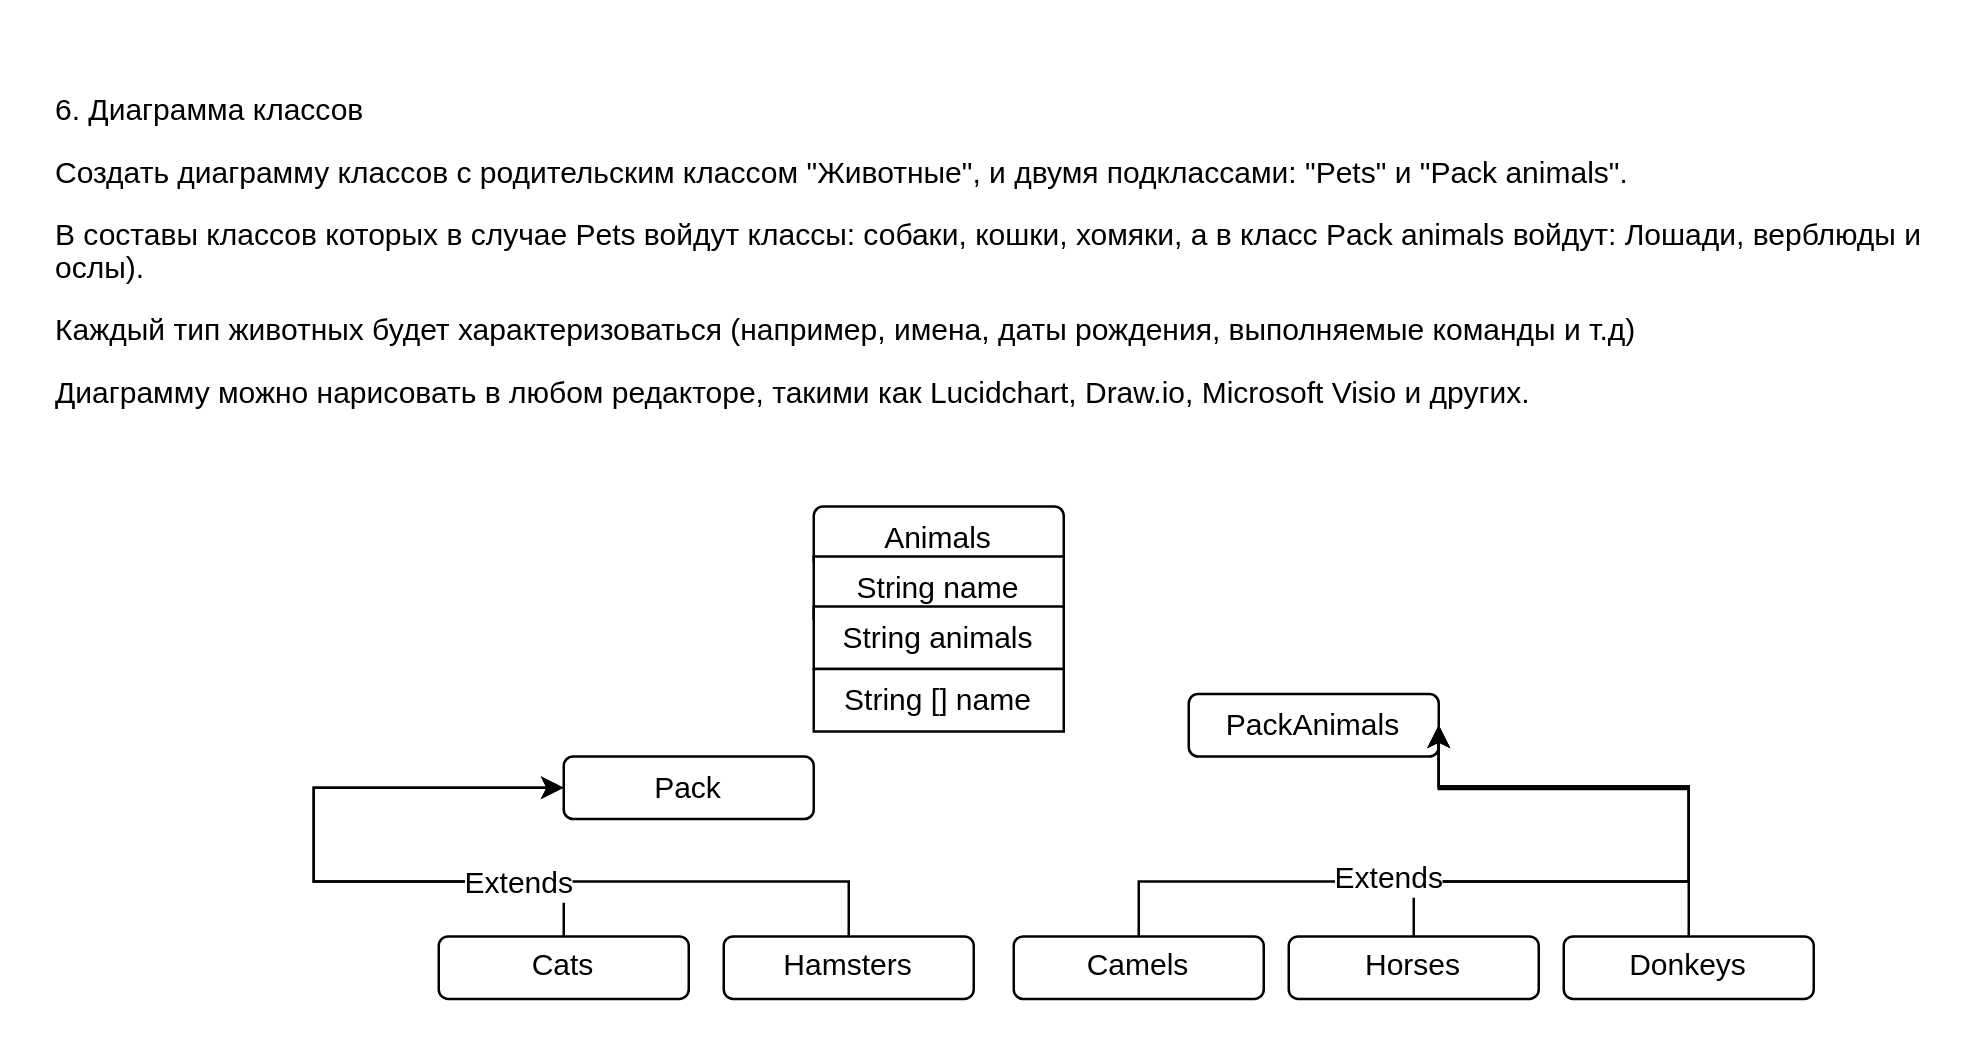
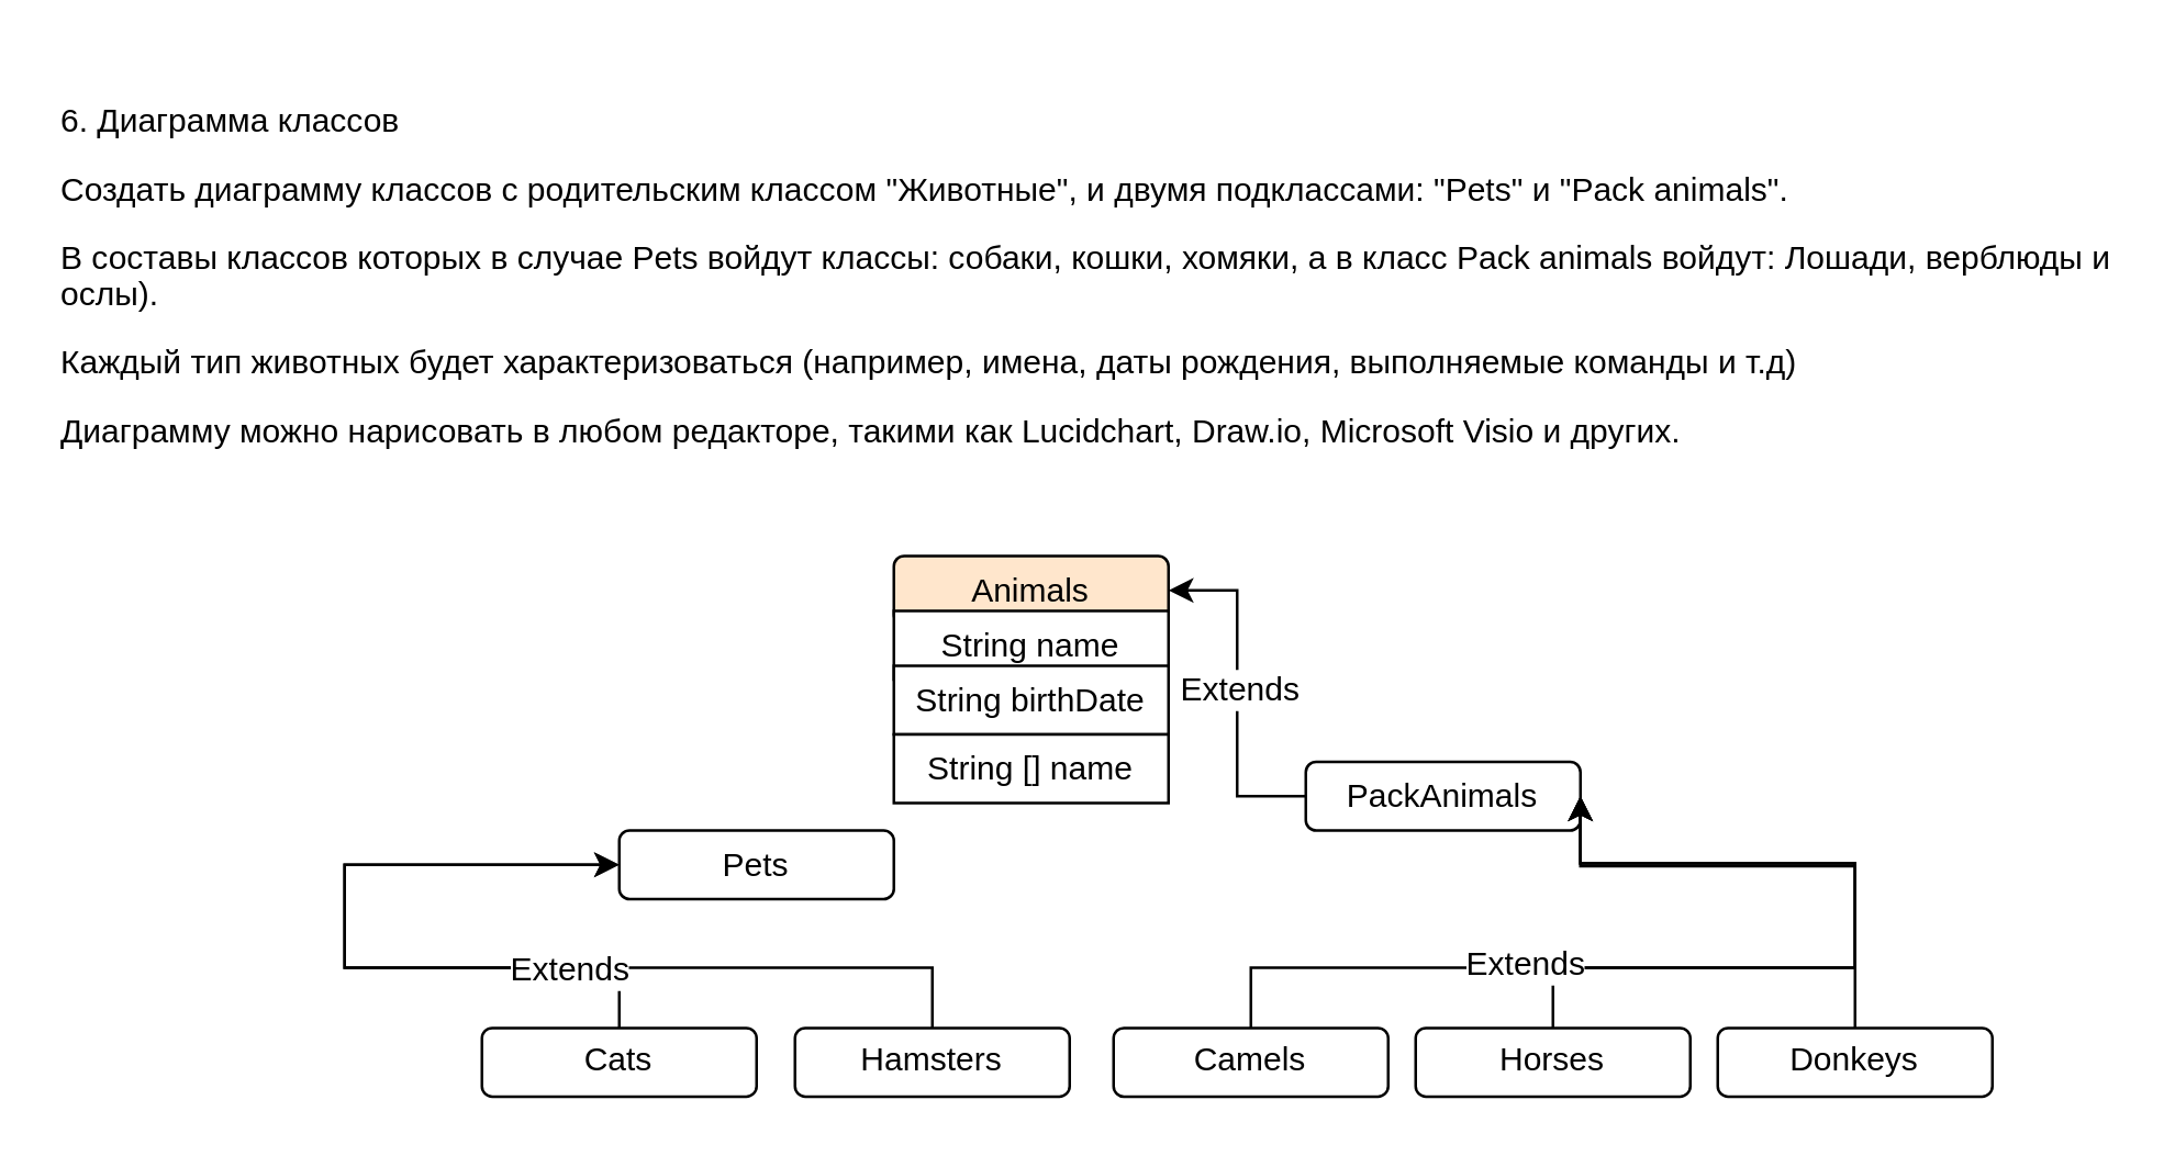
- <mxCell id="2" value="Animals" style="rounded=1;whiteSpace=wrap;html=1;fontSize=12;" parent="1" vertex="1"><mxGeometry x="325" y="202" width="100" height="25" as="geometry" /></mxCell>
+ <mxCell id="2" value="Animals" style="rounded=1;whiteSpace=wrap;html=1;fontSize=12;fillColor=#ffe6cc;" parent="1" vertex="1"><mxGeometry x="325" y="202" width="100" height="25" as="geometry" /></mxCell>
- <mxCell id="21" value="String animals" style="rounded=0;whiteSpace=wrap;html=1;fontSize=12;" parent="1" vertex="1"><mxGeometry x="325" y="242" width="100" height="25" as="geometry" /></mxCell>
+ <mxCell id="21" value="String birthDate" style="rounded=0;whiteSpace=wrap;html=1;fontSize=12;" parent="1" vertex="1"><mxGeometry x="325" y="242" width="100" height="25" as="geometry" /></mxCell>
+ <mxCell id="3" style="edgeStyle=orthogonalEdgeStyle;rounded=0;orthogonalLoop=1;jettySize=auto;html=1;entryX=1;entryY=0.5;entryDx=0;entryDy=0;fontSize=12;" parent="1" source="6" target="2" edge="1"><mxGeometry relative="1" as="geometry" /></mxCell>
+ <mxCell id="4" value="Extends" style="edgeLabel;html=1;align=center;verticalAlign=middle;resizable=0;points=[];fontSize=12;" parent="3" vertex="1" connectable="0"><mxGeometry x="0.031" relative="1" as="geometry"><mxPoint as="offset" /></mxGeometry></mxCell>
- <mxCell id="7" value="Pack" style="rounded=1;whiteSpace=wrap;html=1;fontSize=12;" parent="1" vertex="1"><mxGeometry x="225" y="302" width="100" height="25" as="geometry" /></mxCell>
+ <mxCell id="7" value="Pets" style="rounded=1;whiteSpace=wrap;html=1;fontSize=12;" parent="1" vertex="1"><mxGeometry x="225" y="302" width="100" height="25" as="geometry" /></mxCell>
